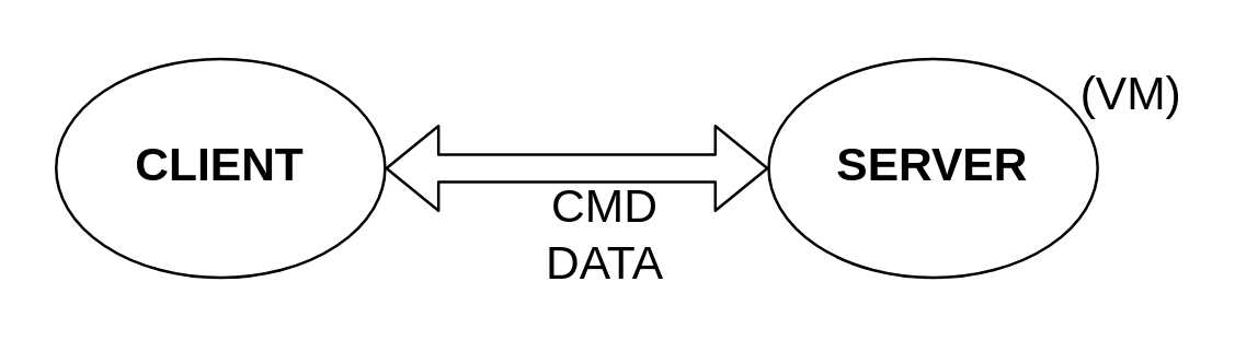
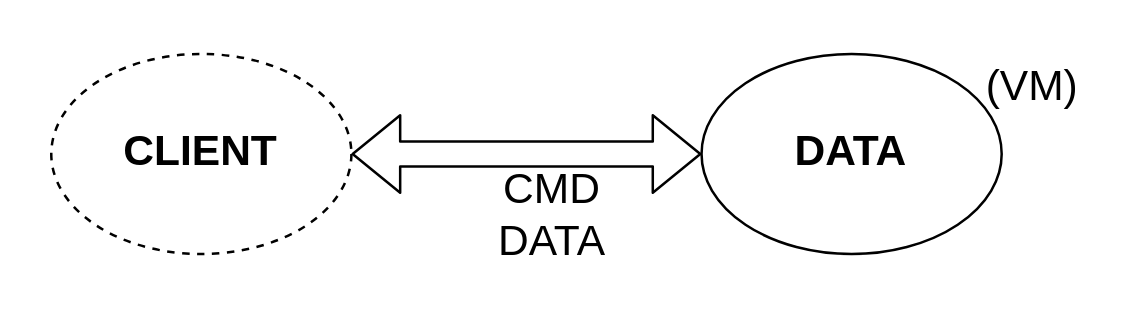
- <mxCell id="2" value="CLIENT" style="ellipse;whiteSpace=wrap;html=1;fontStyle=1;fontSize=17;" vertex="1" parent="1"><mxGeometry x="20" y="21" width="120" height="80" as="geometry" /></mxCell>
+ <mxCell id="2" value="CLIENT" style="ellipse;whiteSpace=wrap;html=1;fontStyle=1;fontSize=17;dashed=1;" vertex="1" parent="1"><mxGeometry x="20" y="21" width="120" height="80" as="geometry" /></mxCell>
- <mxCell id="3" value="SERVER" style="ellipse;whiteSpace=wrap;html=1;fontStyle=1;fontSize=17;" vertex="1" parent="1"><mxGeometry x="280" y="21" width="120" height="80" as="geometry" /></mxCell>
+ <mxCell id="3" value="DATA" style="ellipse;whiteSpace=wrap;html=1;fontStyle=1;fontSize=17;" vertex="1" parent="1"><mxGeometry x="280" y="21" width="120" height="80" as="geometry" /></mxCell>
